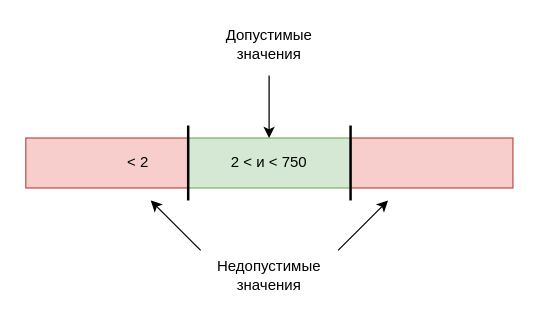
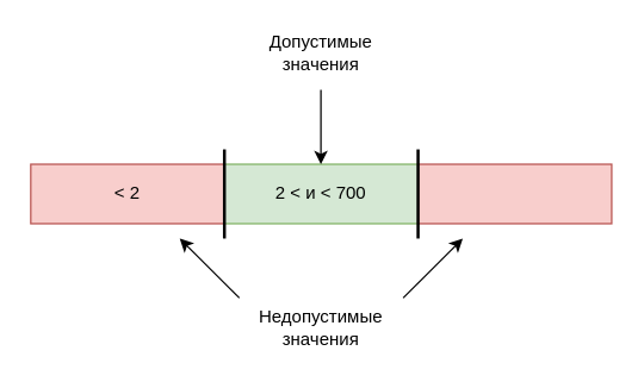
- <mxCell id="7" value="&amp;lt; 2" style="text;html=1;align=center;verticalAlign=middle;whiteSpace=wrap;rounded=0;" vertex="1" parent="1"><mxGeometry x="80" y="115" width="60" height="30" as="geometry" /></mxCell>
+ <mxCell id="7" value="&amp;lt; 2" style="text;html=1;align=center;verticalAlign=middle;whiteSpace=wrap;rounded=0;" vertex="1" parent="1"><mxGeometry x="55" y="115" width="60" height="30" as="geometry" /></mxCell>
- <mxCell id="8" value="2 &amp;lt; и &amp;lt; 750" style="text;html=1;align=center;verticalAlign=middle;whiteSpace=wrap;rounded=0;" vertex="1" parent="1"><mxGeometry x="175" y="115" width="80" height="30" as="geometry" /></mxCell>
+ <mxCell id="8" value="2 &amp;lt; и &amp;lt; 700" style="text;html=1;align=center;verticalAlign=middle;whiteSpace=wrap;rounded=0;" vertex="1" parent="1"><mxGeometry x="175" y="115" width="80" height="30" as="geometry" /></mxCell>
